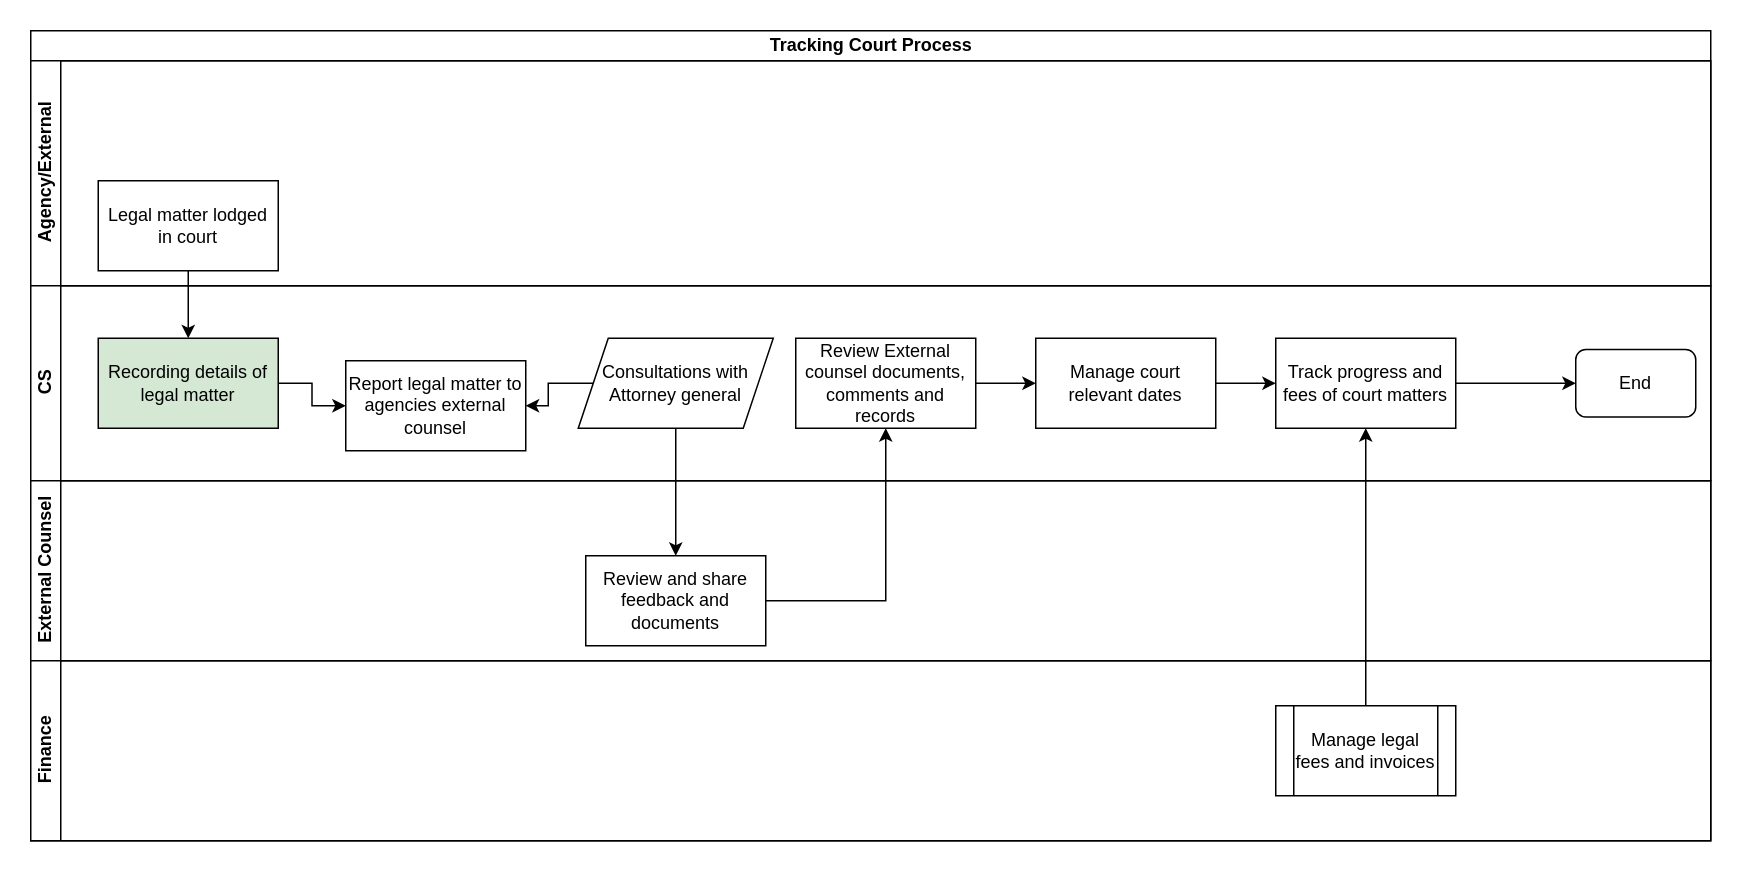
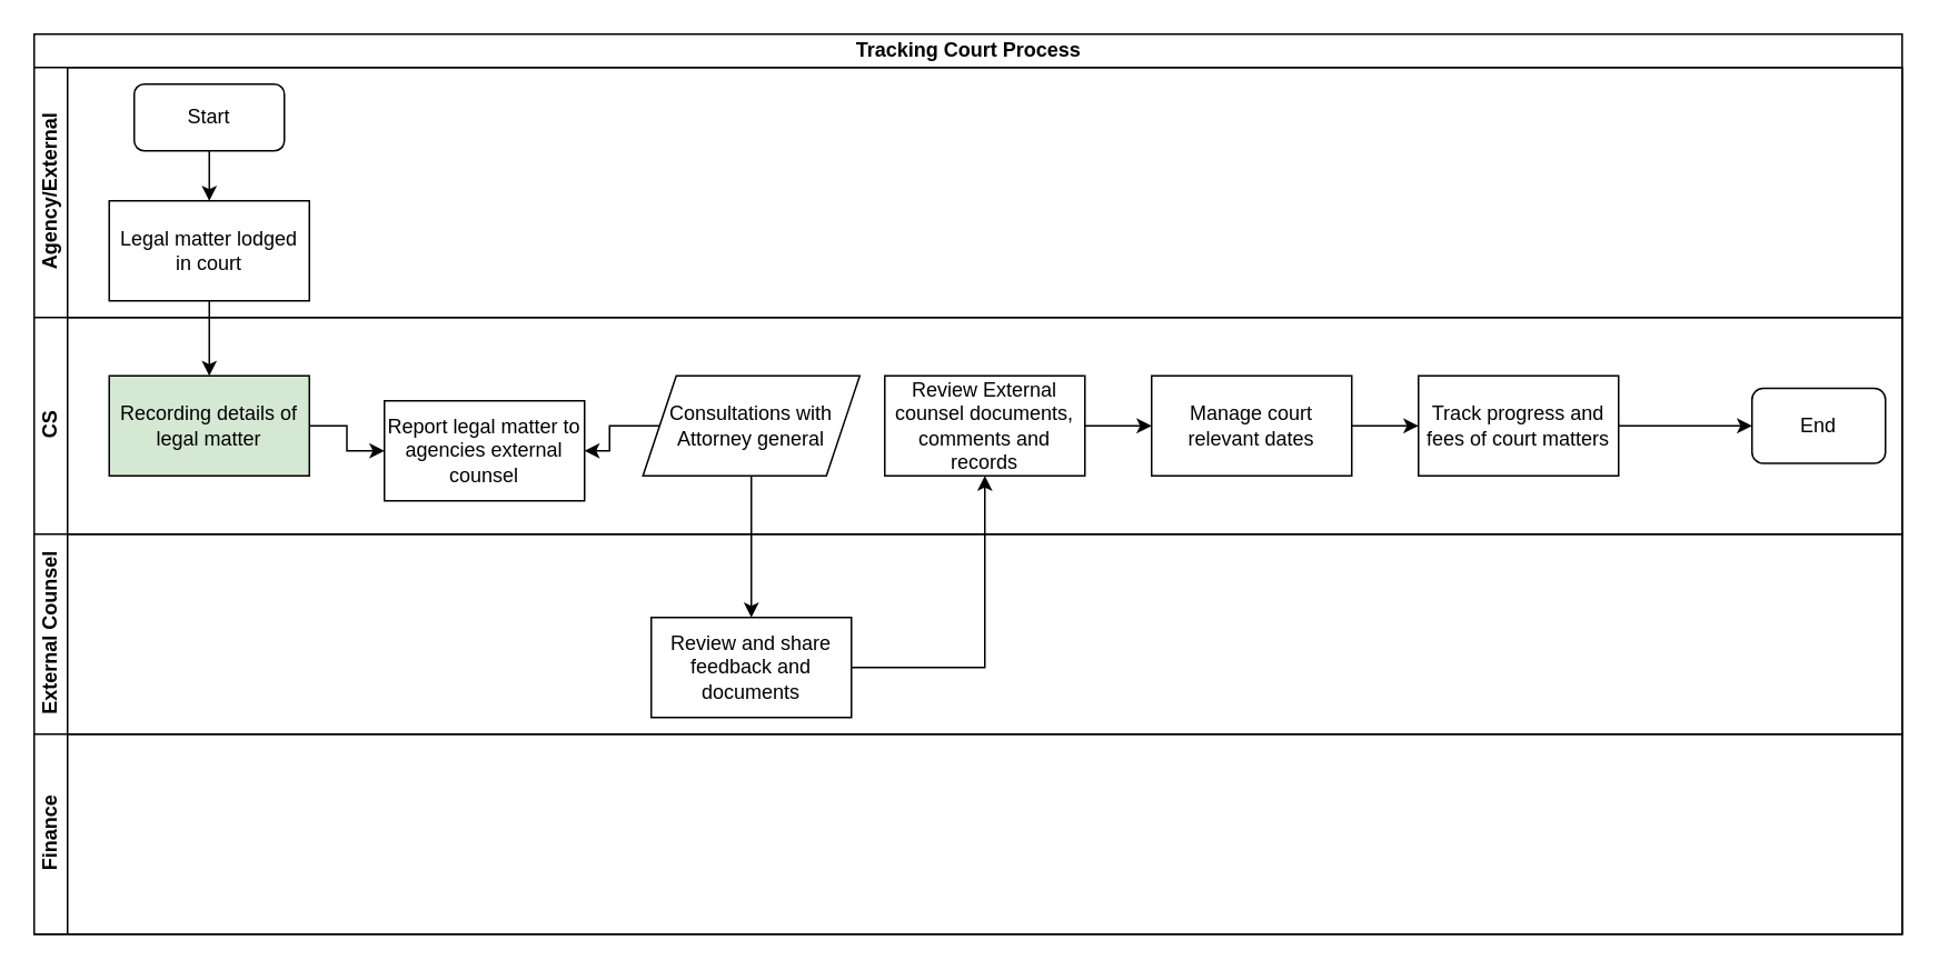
+ <mxCell id="4" value="Start" style="rounded=1;whiteSpace=wrap;html=1;" vertex="1" parent="3"><mxGeometry x="60" y="10" width="90" height="40" as="geometry" /></mxCell>
+ <mxCell id="6" value="" style="endArrow=classic;html=1;exitX=0.5;exitY=1;exitDx=0;exitDy=0;" edge="1" parent="3" source="4" target="5"><mxGeometry width="50" height="50" relative="1" as="geometry"><mxPoint x="420" y="260" as="sourcePoint" /><mxPoint x="470" y="210" as="targetPoint" /></mxGeometry></mxCell>
- <mxCell id="26" value="" style="edgeStyle=orthogonalEdgeStyle;rounded=0;orthogonalLoop=1;jettySize=auto;html=1;entryX=0.5;entryY=1;entryDx=0;entryDy=0;" edge="1" parent="2" source="25" target="9"><mxGeometry relative="1" as="geometry"><mxPoint x="890" y="370" as="targetPoint" /></mxGeometry></mxCell>
- <mxCell id="25" value="Manage legal fees and invoices" style="shape=process;whiteSpace=wrap;html=1;backgroundOutline=1;" vertex="1" parent="24"><mxGeometry x="830" y="30" width="120" height="60" as="geometry" /></mxCell>
